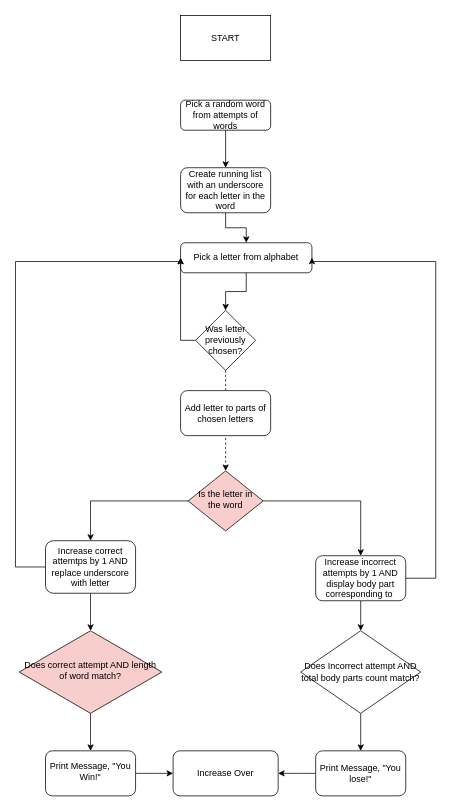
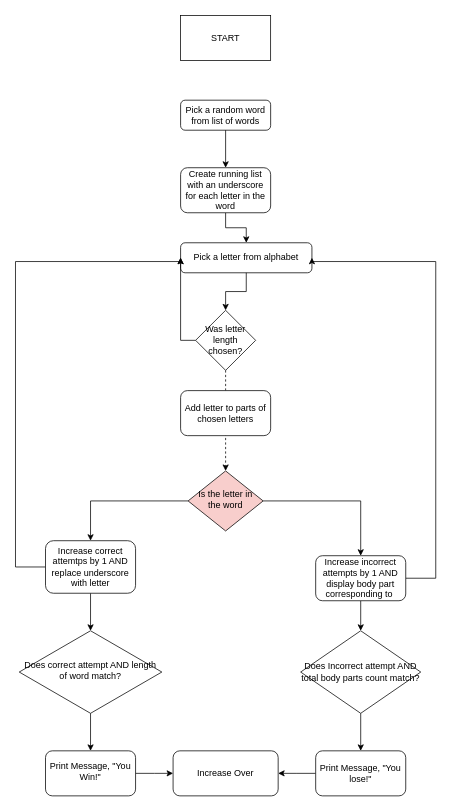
- <mxCell id="3" value="Pick a random word from attempts of words" style="rounded=1;whiteSpace=wrap;html=1;fontSize=12;glass=0;strokeWidth=1;shadow=0;" parent="1" vertex="1"><mxGeometry x="240" y="133" width="120" height="40" as="geometry" /></mxCell>
+ <mxCell id="3" value="Pick a random word from list of words" style="rounded=1;whiteSpace=wrap;html=1;fontSize=12;glass=0;strokeWidth=1;shadow=0;" parent="1" vertex="1"><mxGeometry x="240" y="133" width="120" height="40" as="geometry" /></mxCell>
- <mxCell id="23" value="Was letter previously chosen?" style="rhombus;whiteSpace=wrap;html=1;" parent="1" vertex="1"><mxGeometry x="260" y="413" width="80" height="80" as="geometry" /></mxCell>
+ <mxCell id="23" value="Was letter length chosen?" style="rhombus;whiteSpace=wrap;html=1;" parent="1" vertex="1"><mxGeometry x="260" y="413" width="80" height="80" as="geometry" /></mxCell>
- <mxCell id="15" value="Does correct attempt AND length of word match?" style="rhombus;whiteSpace=wrap;html=1;shadow=0;strokeWidth=1;spacing=6;spacingTop=-4;fillColor=#f8cecc;" parent="1" vertex="1"><mxGeometry x="25" y="840" width="190" height="110" as="geometry" /></mxCell>
+ <mxCell id="15" value="Does correct attempt AND length of word match?" style="rhombus;whiteSpace=wrap;html=1;shadow=0;strokeWidth=1;spacing=6;spacingTop=-4;" parent="1" vertex="1"><mxGeometry x="25" y="840" width="190" height="110" as="geometry" /></mxCell>
